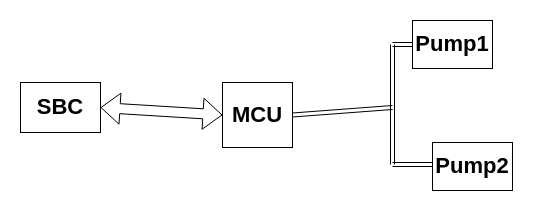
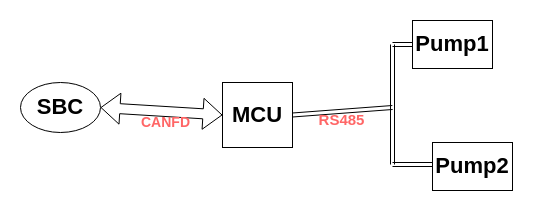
- <mxCell id="2" value="&lt;font style=&quot;font-size: 22px;&quot;&gt;&lt;b&gt;SBC&lt;/b&gt;&lt;/font&gt;" style="rounded=0;whiteSpace=wrap;html=1;" vertex="1" parent="1"><mxGeometry x="20" y="82" width="80" height="50" as="geometry" /></mxCell>
+ <mxCell id="2" value="&lt;font style=&quot;font-size: 22px;&quot;&gt;&lt;b&gt;SBC&lt;/b&gt;&lt;/font&gt;" style="ellipse;whiteSpace=wrap;html=1;" vertex="1" parent="1"><mxGeometry x="20" y="82" width="80" height="50" as="geometry" /></mxCell>
+ <mxCell id="11" value="&lt;b&gt;&lt;font color=&quot;#ff6666&quot; style=&quot;font-size: 15px;&quot;&gt;RS485&lt;/font&gt;&lt;/b&gt;" style="text;html=1;align=center;verticalAlign=middle;resizable=0;points=[];autosize=1;strokeColor=none;fillColor=none;" vertex="1" parent="1"><mxGeometry x="306" y="104" width="70" height="30" as="geometry" /></mxCell>
+ <mxCell id="6" value="&lt;b&gt;&lt;font color=&quot;#ff6666&quot; style=&quot;font-size: 14px;&quot;&gt;CANFD&lt;/font&gt;&lt;/b&gt;" style="text;html=1;align=center;verticalAlign=middle;resizable=0;points=[];autosize=1;" vertex="1" parent="1"><mxGeometry x="130" y="107" width="70" height="30" as="geometry" /></mxCell>
